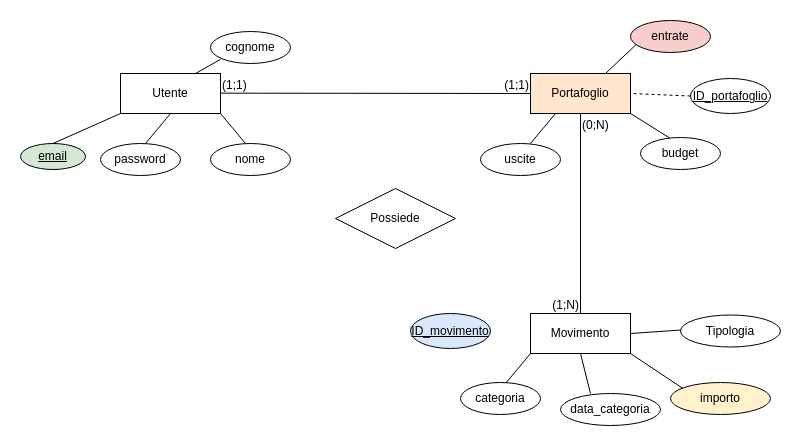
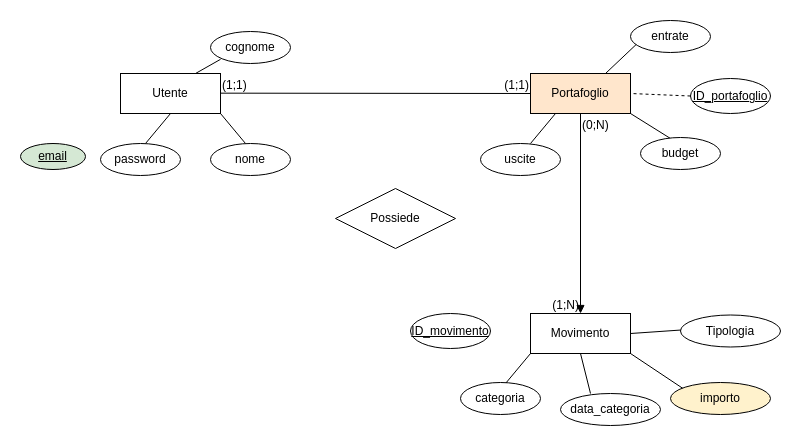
- <mxCell id="36" value="entrate" style="ellipse;whiteSpace=wrap;html=1;align=center;fillColor=#f8cecc;" vertex="1" parent="1"><mxGeometry x="630" y="20" width="80" height="32" as="geometry" /></mxCell>
+ <mxCell id="36" value="entrate" style="ellipse;whiteSpace=wrap;html=1;align=center;" vertex="1" parent="1"><mxGeometry x="630" y="20" width="80" height="32" as="geometry" /></mxCell>
- <mxCell id="8" value="" style="endArrow=none;html=1;rounded=0;exitX=0.5;exitY=0;exitDx=0;exitDy=0;entryX=0;entryY=1;entryDx=0;entryDy=0;" parent="1" source="21" target="2" edge="1"><mxGeometry width="50" height="50" relative="1" as="geometry"><mxPoint x="55" y="133" as="sourcePoint" /><mxPoint x="120" y="113" as="targetPoint" /></mxGeometry></mxCell>
- <mxCell id="13" value="" style="endArrow=none;html=1;rounded=0;exitX=0.5;exitY=1;exitDx=0;exitDy=0;entryX=0.5;entryY=0;entryDx=0;entryDy=0;" parent="1" source="3" target="16" edge="1"><mxGeometry relative="1" as="geometry"><mxPoint x="550" y="193" as="sourcePoint" /><mxPoint x="580" y="293" as="targetPoint" /></mxGeometry></mxCell>
+ <mxCell id="13" value="" style="endArrow=block;html=1;rounded=0;exitX=0.5;exitY=1;exitDx=0;exitDy=0;entryX=0.5;entryY=0;entryDx=0;entryDy=0;" parent="1" source="3" target="16" edge="1"><mxGeometry relative="1" as="geometry"><mxPoint x="550" y="193" as="sourcePoint" /><mxPoint x="580" y="293" as="targetPoint" /></mxGeometry></mxCell>
- <mxCell id="24" value="ID_movimento" style="ellipse;whiteSpace=wrap;html=1;align=center;fontStyle=4;fillColor=#dae8fc;" parent="1" vertex="1"><mxGeometry x="410" y="313" width="80" height="35" as="geometry" /></mxCell>
+ <mxCell id="24" value="ID_movimento" style="ellipse;whiteSpace=wrap;html=1;align=center;fontStyle=4;" parent="1" vertex="1"><mxGeometry x="410" y="313" width="80" height="35" as="geometry" /></mxCell>
